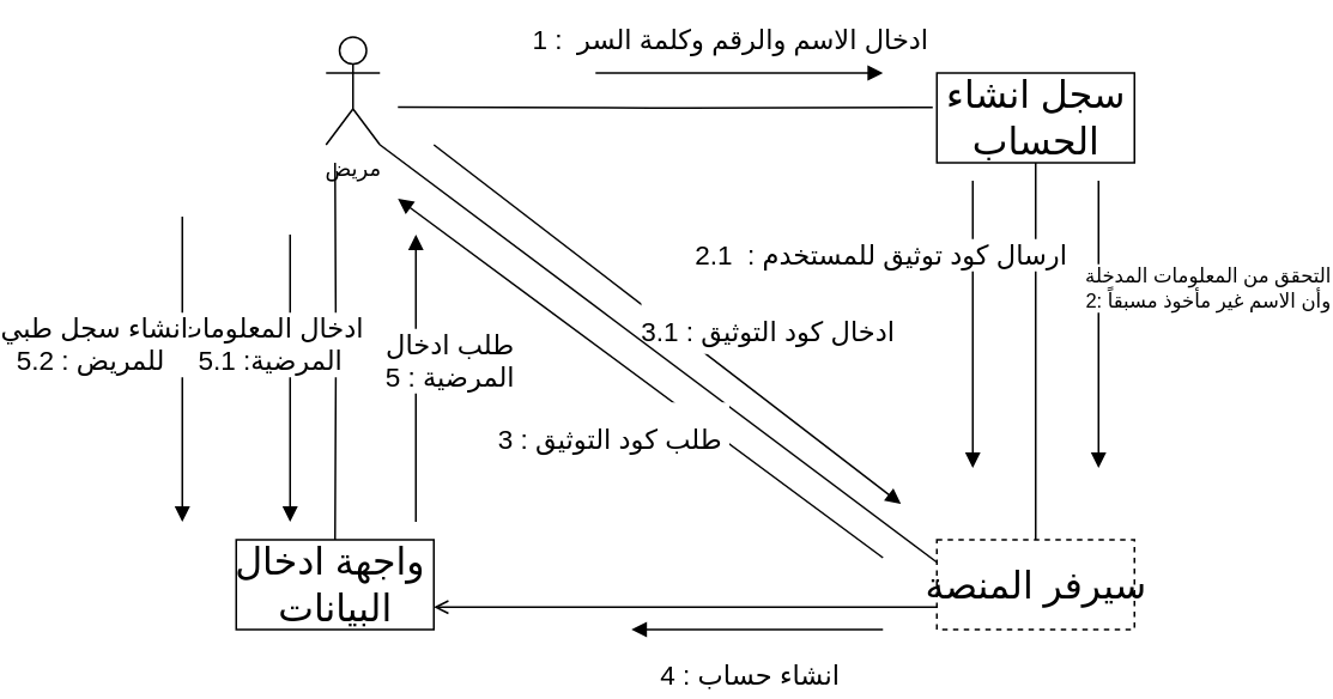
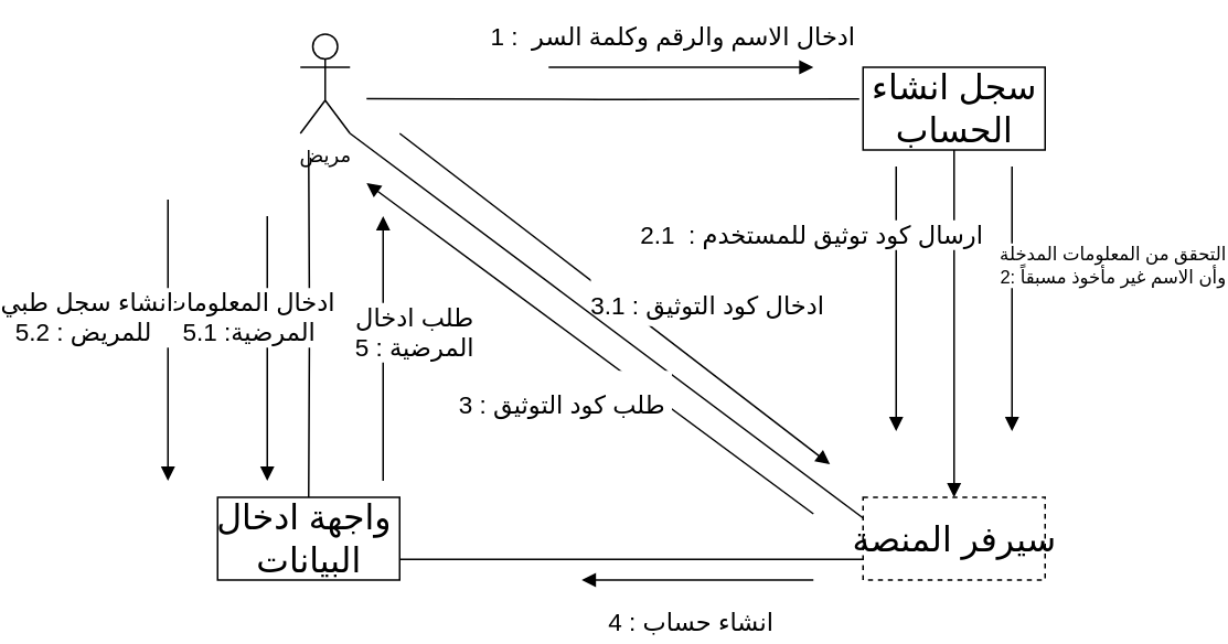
- <mxCell id="11" value="" style="endArrow=none;html=1;edgeStyle=orthogonalEdgeStyle;exitX=0.5;exitY=1;exitDx=0;exitDy=0;" edge="1" parent="1" source="6" target="10"><mxGeometry relative="1" as="geometry"><mxPoint x="495" y="120" as="sourcePoint" /><mxPoint x="382.257" y="-63" as="targetPoint" /></mxGeometry></mxCell>
+ <mxCell id="11" value="" style="endArrow=block;html=1;edgeStyle=orthogonalEdgeStyle;exitX=0.5;exitY=1;exitDx=0;exitDy=0;" edge="1" parent="1" source="6" target="10"><mxGeometry relative="1" as="geometry"><mxPoint x="495" y="120" as="sourcePoint" /><mxPoint x="382.257" y="-63" as="targetPoint" /></mxGeometry></mxCell>
- <mxCell id="20" value="" style="endArrow=open;html=1;edgeStyle=orthogonalEdgeStyle;exitX=0;exitY=0.75;exitDx=0;exitDy=0;entryX=1;entryY=0.75;entryDx=0;entryDy=0;" edge="1" parent="1" source="10" target="21"><mxGeometry relative="1" as="geometry"><mxPoint x="505" y="330" as="sourcePoint" /><mxPoint x="300" y="328" as="targetPoint" /><Array as="points" /></mxGeometry></mxCell>
+ <mxCell id="20" value="" style="endArrow=none;html=1;edgeStyle=orthogonalEdgeStyle;exitX=0;exitY=0.75;exitDx=0;exitDy=0;entryX=1;entryY=0.75;entryDx=0;entryDy=0;" edge="1" parent="1" source="10" target="21"><mxGeometry relative="1" as="geometry"><mxPoint x="505" y="330" as="sourcePoint" /><mxPoint x="300" y="328" as="targetPoint" /><Array as="points" /></mxGeometry></mxCell>
